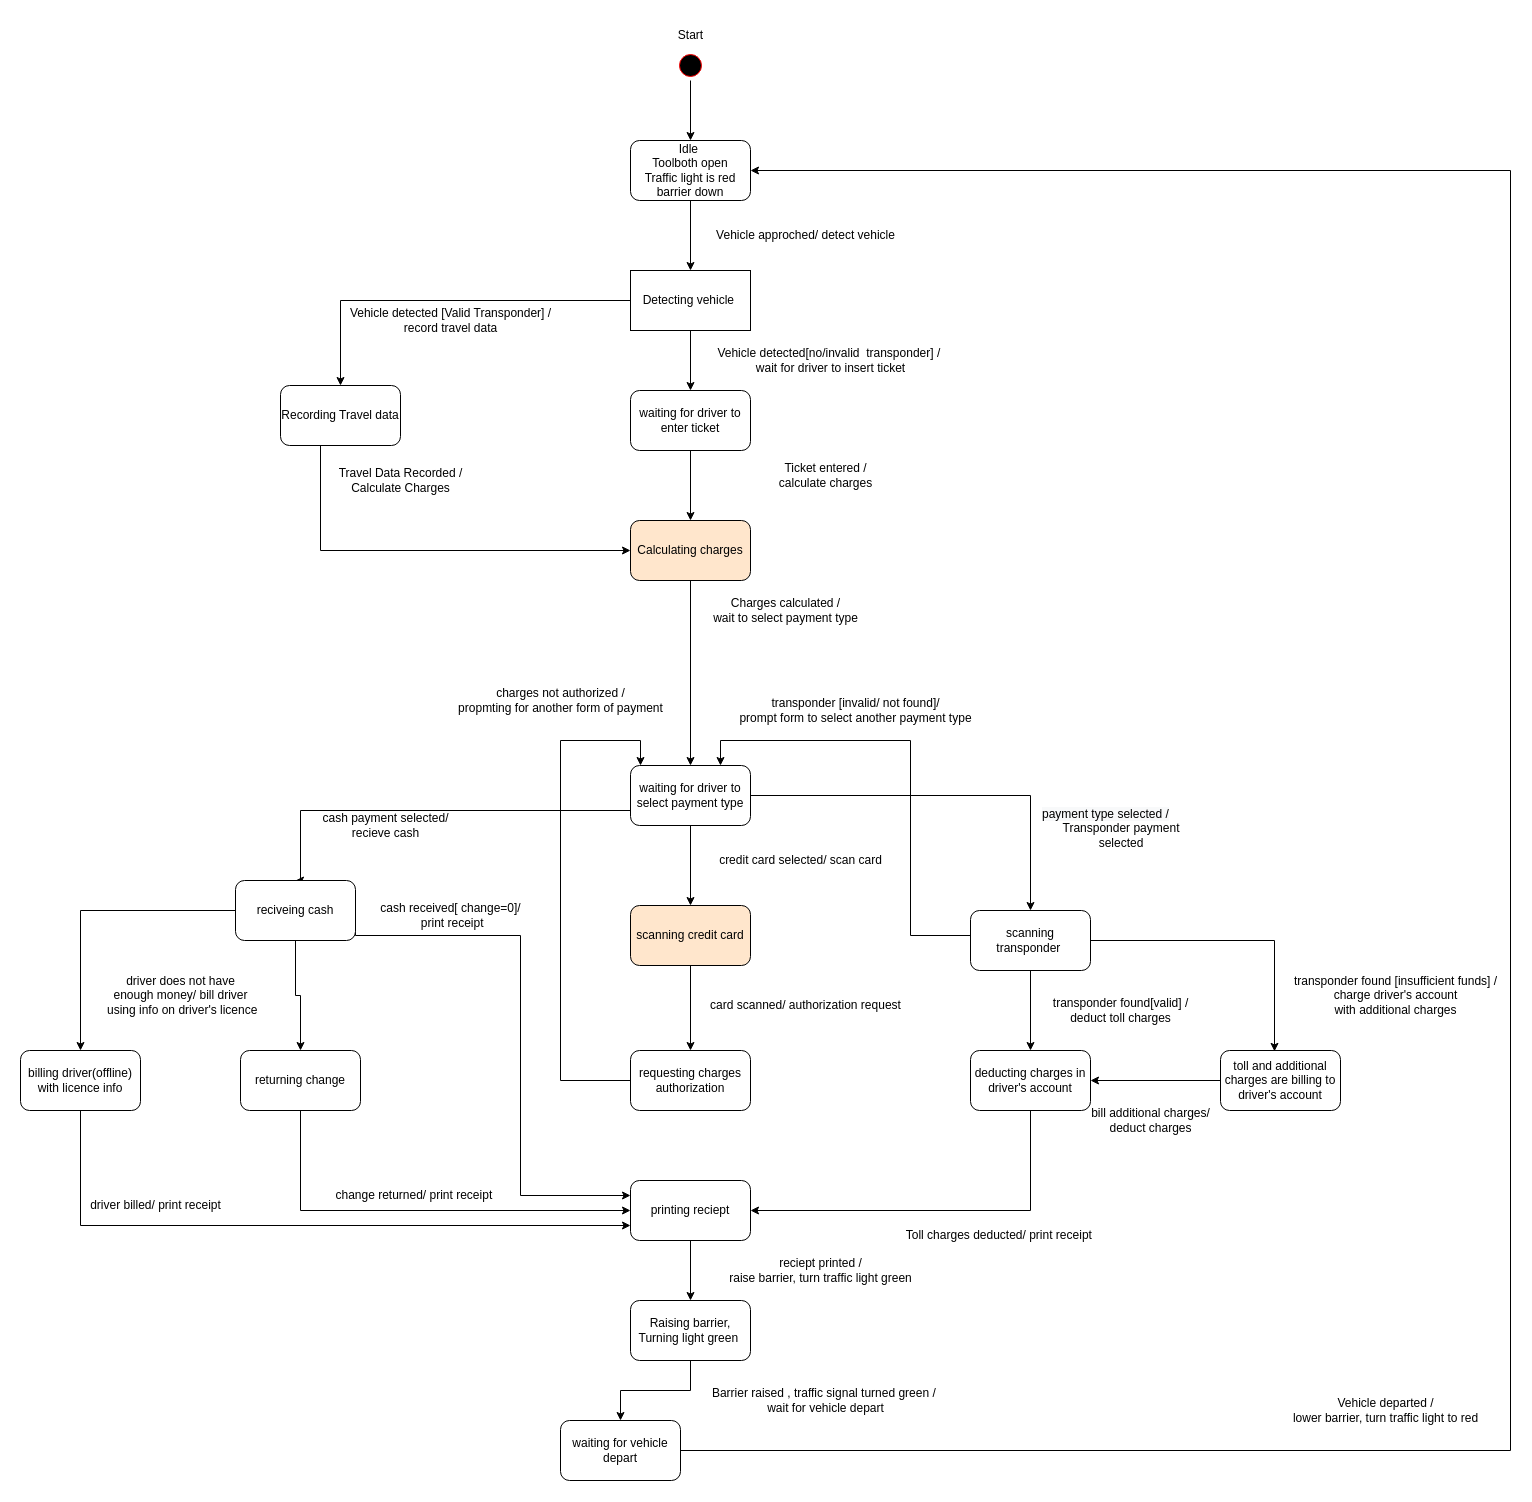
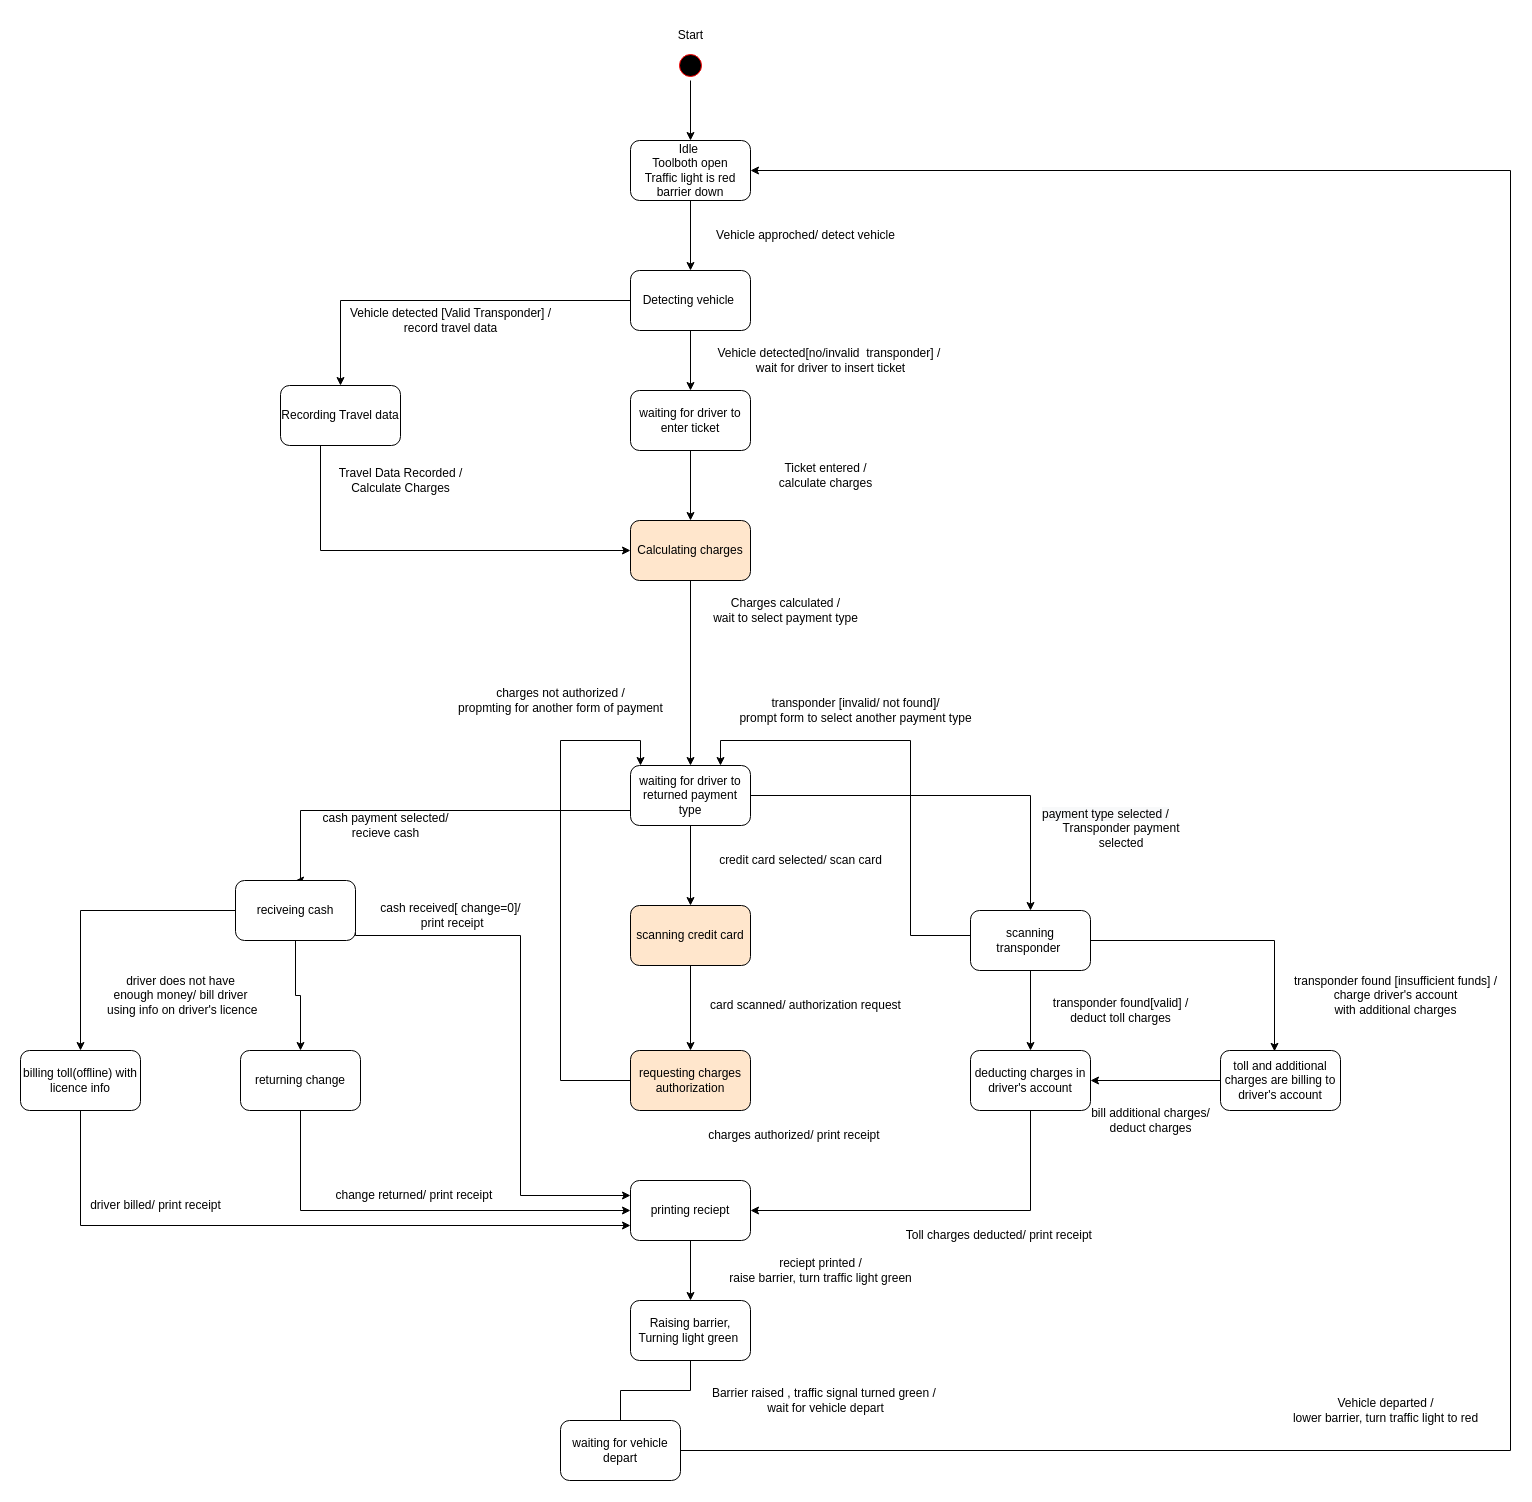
- <mxCell id="11" value="Detecting vehicle&amp;nbsp;" style="whiteSpace=wrap;html=1;rounded=0;" parent="1" vertex="1"><mxGeometry x="630" y="270" width="120" height="60" as="geometry" /></mxCell>
+ <mxCell id="11" value="Detecting vehicle&amp;nbsp;" style="rounded=1;whiteSpace=wrap;html=1;" parent="1" vertex="1"><mxGeometry x="630" y="270" width="120" height="60" as="geometry" /></mxCell>
- <mxCell id="19" value="waiting for driver to select payment type" style="rounded=1;whiteSpace=wrap;html=1;" parent="1" vertex="1"><mxGeometry x="630" y="765" width="120" height="60" as="geometry" /></mxCell>
+ <mxCell id="19" value="waiting for driver to returned payment type" style="rounded=1;whiteSpace=wrap;html=1;" parent="1" vertex="1"><mxGeometry x="630" y="765" width="120" height="60" as="geometry" /></mxCell>
- <mxCell id="67" value="billing driver(offline) with licence info" style="rounded=1;whiteSpace=wrap;html=1;" parent="1" vertex="1"><mxGeometry x="20" y="1050" width="120" height="60" as="geometry" /></mxCell>
+ <mxCell id="67" value="billing toll(offline) with licence info" style="rounded=1;whiteSpace=wrap;html=1;" parent="1" vertex="1"><mxGeometry x="20" y="1050" width="120" height="60" as="geometry" /></mxCell>
- <mxCell id="49" value="requesting charges authorization" style="rounded=1;whiteSpace=wrap;html=1;" parent="1" vertex="1"><mxGeometry x="630" y="1050" width="120" height="60" as="geometry" /></mxCell>
+ <mxCell id="49" value="requesting charges authorization" style="rounded=1;whiteSpace=wrap;html=1;fillColor=#ffe6cc;" parent="1" vertex="1"><mxGeometry x="630" y="1050" width="120" height="60" as="geometry" /></mxCell>
+ <mxCell id="53" value="charges authorized/ print receipt&amp;nbsp;" style="text;html=1;align=center;verticalAlign=middle;resizable=0;points=[];autosize=1;strokeColor=none;fillColor=none;" parent="1" vertex="1"><mxGeometry x="695" y="1120" width="200" height="30" as="geometry" /></mxCell>
- <mxCell id="24" value="" style="edgeStyle=orthogonalEdgeStyle;rounded=0;orthogonalLoop=1;jettySize=auto;html=1;" parent="1" source="25" target="29" edge="1"><mxGeometry relative="1" as="geometry" /></mxCell>
+ <mxCell id="24" value="" style="edgeStyle=orthogonalEdgeStyle;rounded=0;orthogonalLoop=1;jettySize=auto;html=1;endArrow=none;" parent="1" source="25" target="29" edge="1"><mxGeometry relative="1" as="geometry" /></mxCell>
